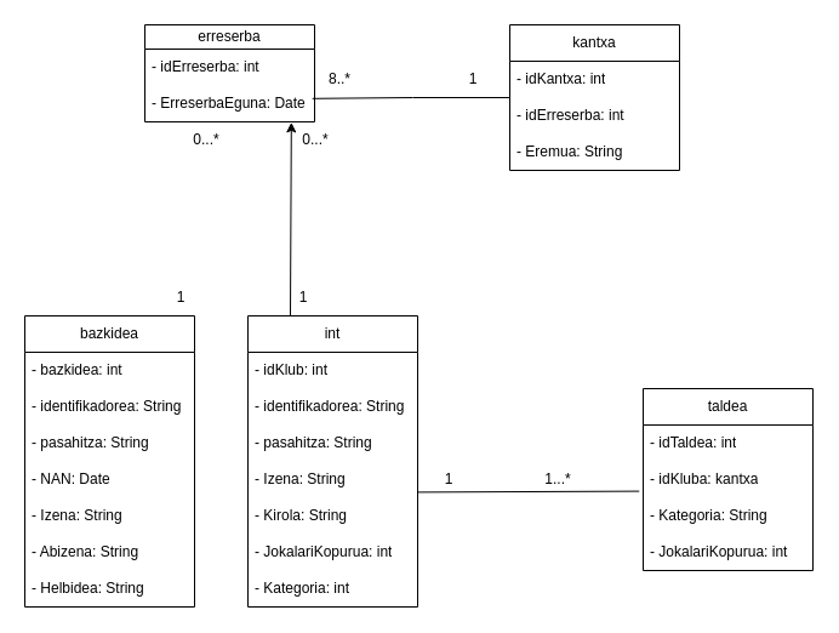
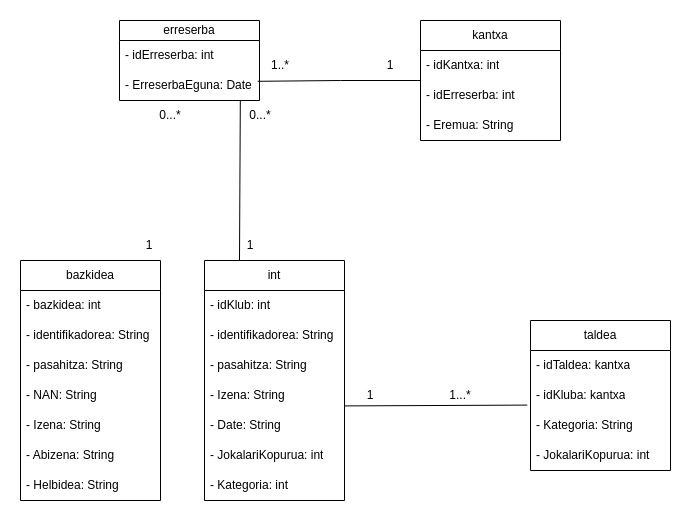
- <mxCell id="36" value="8..*" style="text;html=1;align=center;verticalAlign=middle;whiteSpace=wrap;rounded=0;" parent="1" vertex="1"><mxGeometry x="250" y="50" width="60" height="30" as="geometry" /></mxCell>
+ <mxCell id="36" value="1..*" style="text;html=1;align=center;verticalAlign=middle;whiteSpace=wrap;rounded=0;" parent="1" vertex="1"><mxGeometry x="250" y="50" width="60" height="30" as="geometry" /></mxCell>
- <mxCell id="38" value="" style="endArrow=classic;html=1;rounded=0;exitX=0.25;exitY=0;exitDx=0;exitDy=0;entryX=0.863;entryY=1.013;entryDx=0;entryDy=0;entryPerimeter=0;" parent="1" source="2" target="20" edge="1"><mxGeometry width="50" height="50" relative="1" as="geometry"><mxPoint x="200" y="270" as="sourcePoint" /><mxPoint x="200" y="140" as="targetPoint" /></mxGeometry></mxCell>
+ <mxCell id="38" value="" style="endArrow=none;html=1;rounded=0;exitX=0.25;exitY=0;exitDx=0;exitDy=0;entryX=0.863;entryY=1.013;entryDx=0;entryDy=0;entryPerimeter=0;" parent="1" source="2" target="20" edge="1"><mxGeometry width="50" height="50" relative="1" as="geometry"><mxPoint x="200" y="270" as="sourcePoint" /><mxPoint x="200" y="140" as="targetPoint" /></mxGeometry></mxCell>
- <mxCell id="26" value="- idTaldea: int" style="text;strokeColor=none;fillColor=none;align=left;verticalAlign=middle;spacingLeft=4;spacingRight=4;overflow=hidden;points=[[0,0.5],[1,0.5]];portConstraint=eastwest;rotatable=0;whiteSpace=wrap;html=1;" parent="25" vertex="1"><mxGeometry y="30" width="140" height="30" as="geometry" /></mxCell>
+ <mxCell id="26" value="- idTaldea: kantxa" style="text;strokeColor=none;fillColor=none;align=left;verticalAlign=middle;spacingLeft=4;spacingRight=4;overflow=hidden;points=[[0,0.5],[1,0.5]];portConstraint=eastwest;rotatable=0;whiteSpace=wrap;html=1;" parent="25" vertex="1"><mxGeometry y="30" width="140" height="30" as="geometry" /></mxCell>
- <mxCell id="14" value="- NAN: Date" style="text;strokeColor=none;fillColor=none;align=left;verticalAlign=middle;spacingLeft=4;spacingRight=4;overflow=hidden;points=[[0,0.5],[1,0.5]];portConstraint=eastwest;rotatable=0;whiteSpace=wrap;html=1;" parent="10" vertex="1"><mxGeometry y="120" width="140" height="30" as="geometry" /></mxCell>
+ <mxCell id="14" value="- NAN: String" style="text;strokeColor=none;fillColor=none;align=left;verticalAlign=middle;spacingLeft=4;spacingRight=4;overflow=hidden;points=[[0,0.5],[1,0.5]];portConstraint=eastwest;rotatable=0;whiteSpace=wrap;html=1;" parent="10" vertex="1"><mxGeometry y="120" width="140" height="30" as="geometry" /></mxCell>
- <mxCell id="7" value="- Kirola: String" style="text;strokeColor=none;fillColor=none;align=left;verticalAlign=middle;spacingLeft=4;spacingRight=4;overflow=hidden;points=[[0,0.5],[1,0.5]];portConstraint=eastwest;rotatable=0;whiteSpace=wrap;html=1;" parent="2" vertex="1"><mxGeometry y="150" width="140" height="30" as="geometry" /></mxCell>
+ <mxCell id="7" value="- Date: String" style="text;strokeColor=none;fillColor=none;align=left;verticalAlign=middle;spacingLeft=4;spacingRight=4;overflow=hidden;points=[[0,0.5],[1,0.5]];portConstraint=eastwest;rotatable=0;whiteSpace=wrap;html=1;" parent="2" vertex="1"><mxGeometry y="150" width="140" height="30" as="geometry" /></mxCell>
